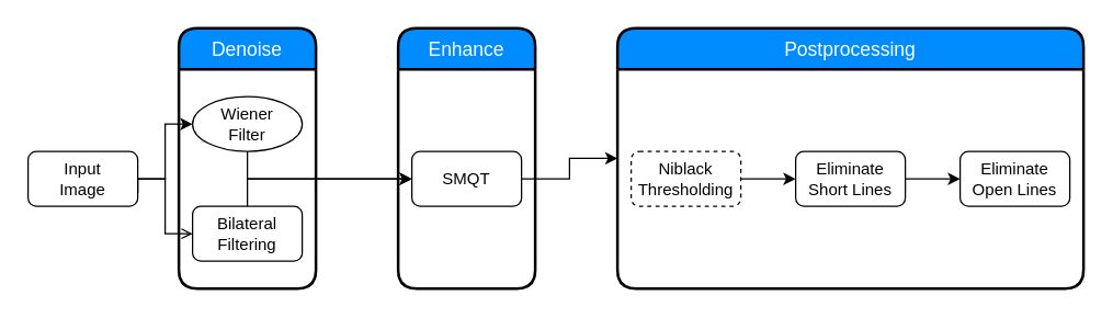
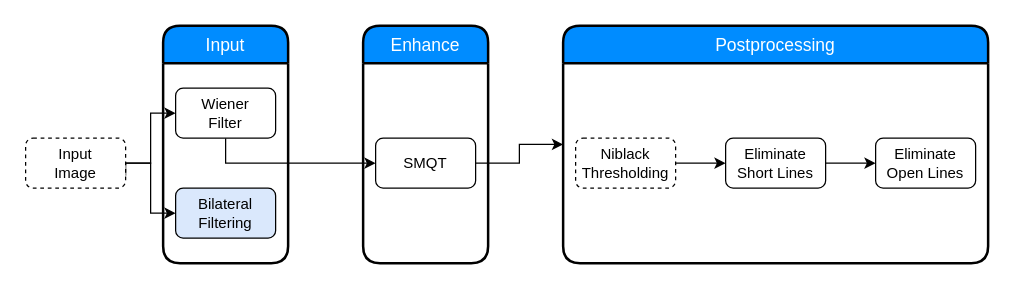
- <mxCell id="4" value="Denoise" style="swimlane;childLayout=stackLayout;horizontal=1;startSize=30;horizontalStack=0;fillColor=#008cff;fontColor=#FFFFFF;rounded=1;fontSize=14;fontStyle=0;strokeWidth=2;resizeParent=0;resizeLast=1;shadow=0;dashed=0;align=center;" vertex="1" parent="1"><mxGeometry x="130" y="20" width="100" height="190" as="geometry" /></mxCell>
+ <mxCell id="4" value="Input" style="swimlane;childLayout=stackLayout;horizontal=1;startSize=30;horizontalStack=0;fillColor=#008cff;fontColor=#FFFFFF;rounded=1;fontSize=14;fontStyle=0;strokeWidth=2;resizeParent=0;resizeLast=1;shadow=0;dashed=0;align=center;" vertex="1" parent="1"><mxGeometry x="130" y="20" width="100" height="190" as="geometry" /></mxCell>
- <mxCell id="3" value="Wiener&lt;br&gt;Filter" style="ellipse;whiteSpace=wrap;html=1;" vertex="1" parent="1"><mxGeometry x="140" y="70" width="80" height="40" as="geometry" /></mxCell>
+ <mxCell id="3" value="Wiener&lt;br&gt;Filter" style="rounded=1;whiteSpace=wrap;html=1;" vertex="1" parent="1"><mxGeometry x="140" y="70" width="80" height="40" as="geometry" /></mxCell>
- <mxCell id="18" value="Input&lt;br&gt;Image" style="rounded=1;whiteSpace=wrap;html=1;" vertex="1" parent="1"><mxGeometry x="20" y="110" width="80" height="40" as="geometry" /></mxCell>
+ <mxCell id="18" value="Input&lt;br&gt;Image" style="rounded=1;whiteSpace=wrap;html=1;dashed=1;" vertex="1" parent="1"><mxGeometry x="20" y="110" width="80" height="40" as="geometry" /></mxCell>
- <mxCell id="5" style="edgeStyle=orthogonalEdgeStyle;rounded=0;orthogonalLoop=1;jettySize=auto;html=1;entryX=0;entryY=0.5;entryDx=0;entryDy=0;" edge="1" parent="1" source="6" target="8"><mxGeometry relative="1" as="geometry"><mxPoint x="230" y="130" as="targetPoint" /><Array as="points"><mxPoint x="180" y="130" /></Array></mxGeometry></mxCell>
- <mxCell id="17" style="edgeStyle=orthogonalEdgeStyle;rounded=0;orthogonalLoop=1;jettySize=auto;html=1;exitX=1;exitY=0.75;exitDx=0;exitDy=0;entryX=0;entryY=0.5;entryDx=0;entryDy=0;endArrow=open;" edge="1" parent="1" source="18" target="6"><mxGeometry relative="1" as="geometry"><Array as="points"><mxPoint x="100" y="130" /><mxPoint x="120" y="130" /><mxPoint x="120" y="170" /></Array></mxGeometry></mxCell>
+ <mxCell id="17" style="edgeStyle=orthogonalEdgeStyle;rounded=0;orthogonalLoop=1;jettySize=auto;html=1;exitX=1;exitY=0.75;exitDx=0;exitDy=0;entryX=0;entryY=0.5;entryDx=0;entryDy=0;" edge="1" parent="1" source="18" target="6"><mxGeometry relative="1" as="geometry"><Array as="points"><mxPoint x="100" y="130" /><mxPoint x="120" y="130" /><mxPoint x="120" y="170" /></Array></mxGeometry></mxCell>
- <mxCell id="6" value="Bilateral&lt;br&gt;Filtering" style="rounded=1;whiteSpace=wrap;html=1;" vertex="1" parent="1"><mxGeometry x="140" y="150" width="80" height="40" as="geometry" /></mxCell>
+ <mxCell id="6" value="Bilateral&lt;br&gt;Filtering" style="rounded=1;whiteSpace=wrap;html=1;fillColor=#dae8fc;" vertex="1" parent="1"><mxGeometry x="140" y="150" width="80" height="40" as="geometry" /></mxCell>
